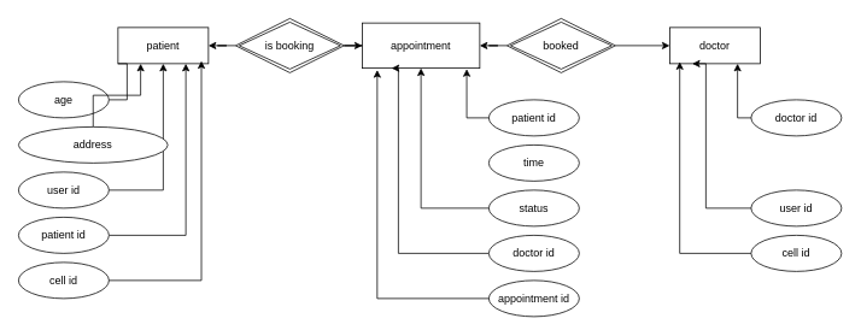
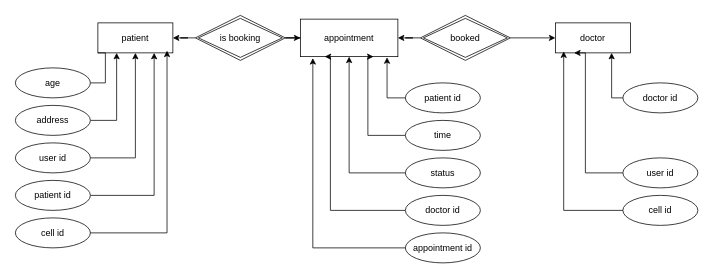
- <mxCell id="17" value="address" style="ellipse;whiteSpace=wrap;html=1;align=center;" vertex="1" parent="1"><mxGeometry x="20" y="140" width="165" height="40" as="geometry" /></mxCell>
+ <mxCell id="17" value="address" style="ellipse;whiteSpace=wrap;html=1;align=center;" vertex="1" parent="1"><mxGeometry x="20" y="140" width="100" height="40" as="geometry" /></mxCell>
+ <mxCell id="23" style="edgeStyle=orthogonalEdgeStyle;rounded=0;orthogonalLoop=1;jettySize=auto;html=1;entryX=0.75;entryY=1;entryDx=0;entryDy=0;" edge="1" parent="1" source="24" target="4"><mxGeometry relative="1" as="geometry"><Array as="points"><mxPoint x="490" y="180" /><mxPoint x="490" y="75" /></Array></mxGeometry></mxCell>
